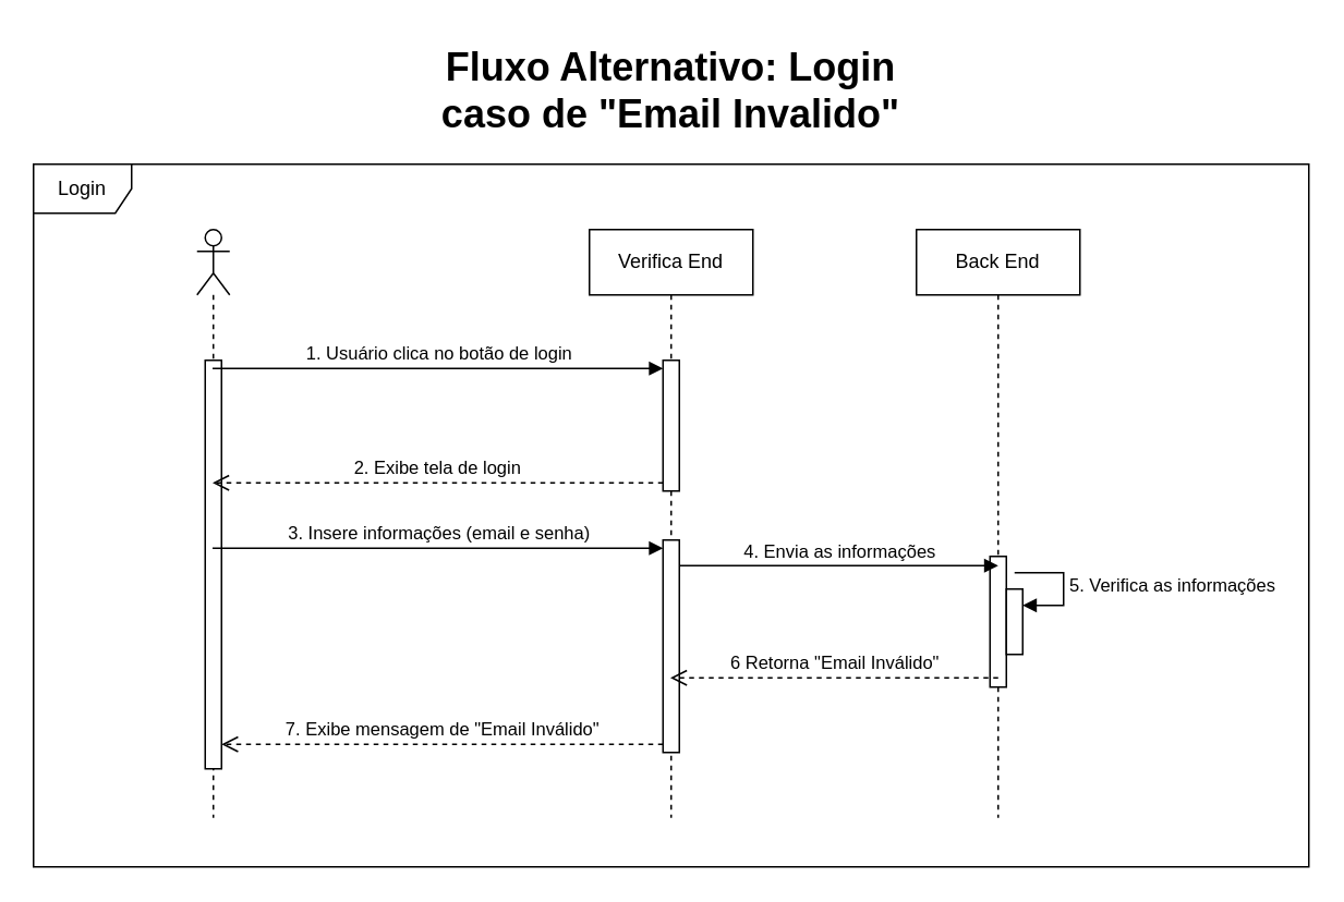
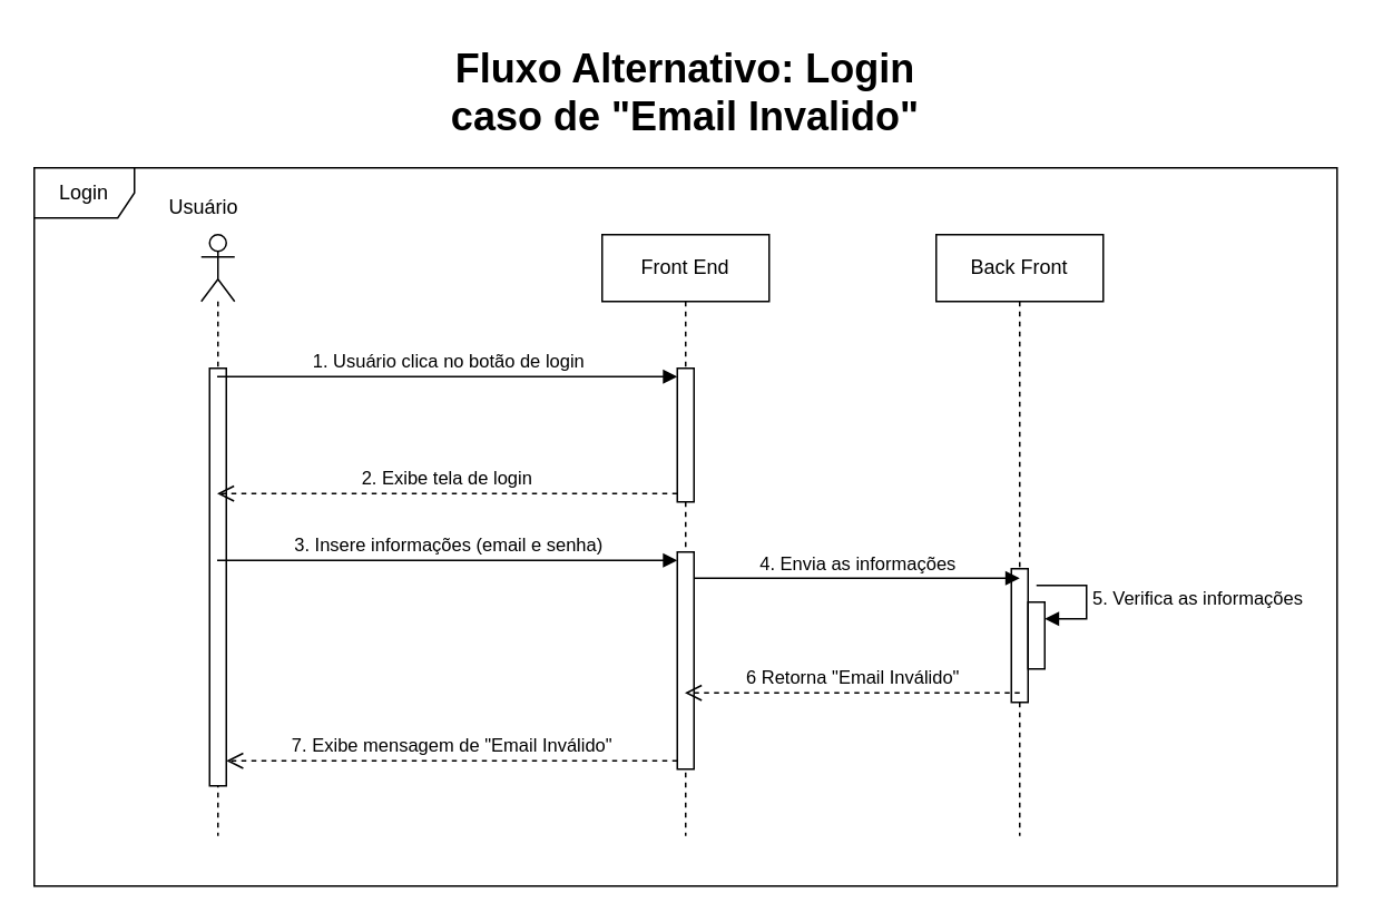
+ <mxCell id="19" value="Usuário" style="text;strokeColor=none;fillColor=none;spacingLeft=4;spacingRight=4;overflow=hidden;rotatable=0;points=[[0,0.5],[1,0.5]];portConstraint=eastwest;fontSize=12;whiteSpace=wrap;html=1;" vertex="1" parent="1"><mxGeometry x="95" y="110" width="70" height="30" as="geometry" /></mxCell>
- <mxCell id="5" value="Verifica End" style="shape=umlLifeline;perimeter=lifelinePerimeter;whiteSpace=wrap;html=1;container=1;dropTarget=0;collapsible=0;recursiveResize=0;outlineConnect=0;portConstraint=eastwest;newEdgeStyle={&quot;curved&quot;:0,&quot;rounded&quot;:0};" vertex="1" parent="1"><mxGeometry x="360" y="140" width="100" height="360" as="geometry" /></mxCell>
+ <mxCell id="5" value="Front End" style="shape=umlLifeline;perimeter=lifelinePerimeter;whiteSpace=wrap;html=1;container=1;dropTarget=0;collapsible=0;recursiveResize=0;outlineConnect=0;portConstraint=eastwest;newEdgeStyle={&quot;curved&quot;:0,&quot;rounded&quot;:0};" vertex="1" parent="1"><mxGeometry x="360" y="140" width="100" height="360" as="geometry" /></mxCell>
- <mxCell id="8" value="Back End" style="shape=umlLifeline;perimeter=lifelinePerimeter;whiteSpace=wrap;html=1;container=1;dropTarget=0;collapsible=0;recursiveResize=0;outlineConnect=0;portConstraint=eastwest;newEdgeStyle={&quot;curved&quot;:0,&quot;rounded&quot;:0};" vertex="1" parent="1"><mxGeometry x="560" y="140" width="100" height="360" as="geometry" /></mxCell>
+ <mxCell id="8" value="Back Front" style="shape=umlLifeline;perimeter=lifelinePerimeter;whiteSpace=wrap;html=1;container=1;dropTarget=0;collapsible=0;recursiveResize=0;outlineConnect=0;portConstraint=eastwest;newEdgeStyle={&quot;curved&quot;:0,&quot;rounded&quot;:0};" vertex="1" parent="1"><mxGeometry x="560" y="140" width="100" height="360" as="geometry" /></mxCell>
